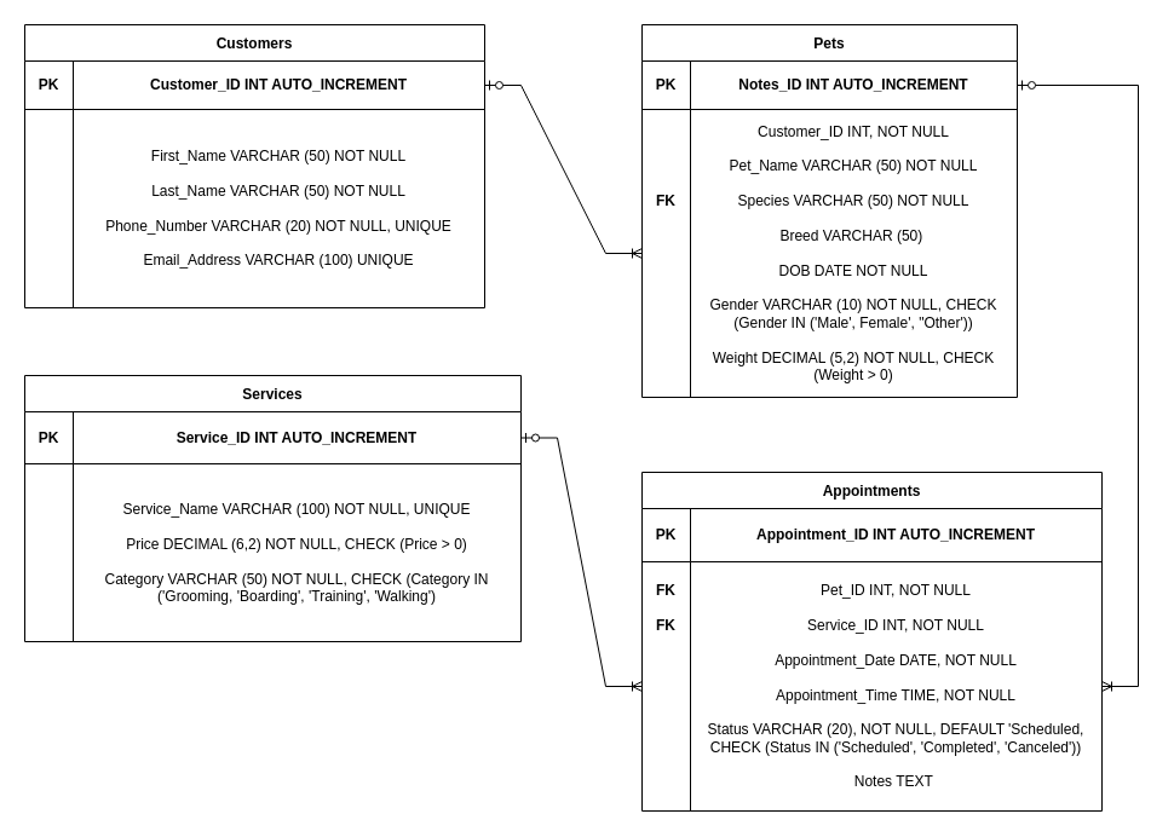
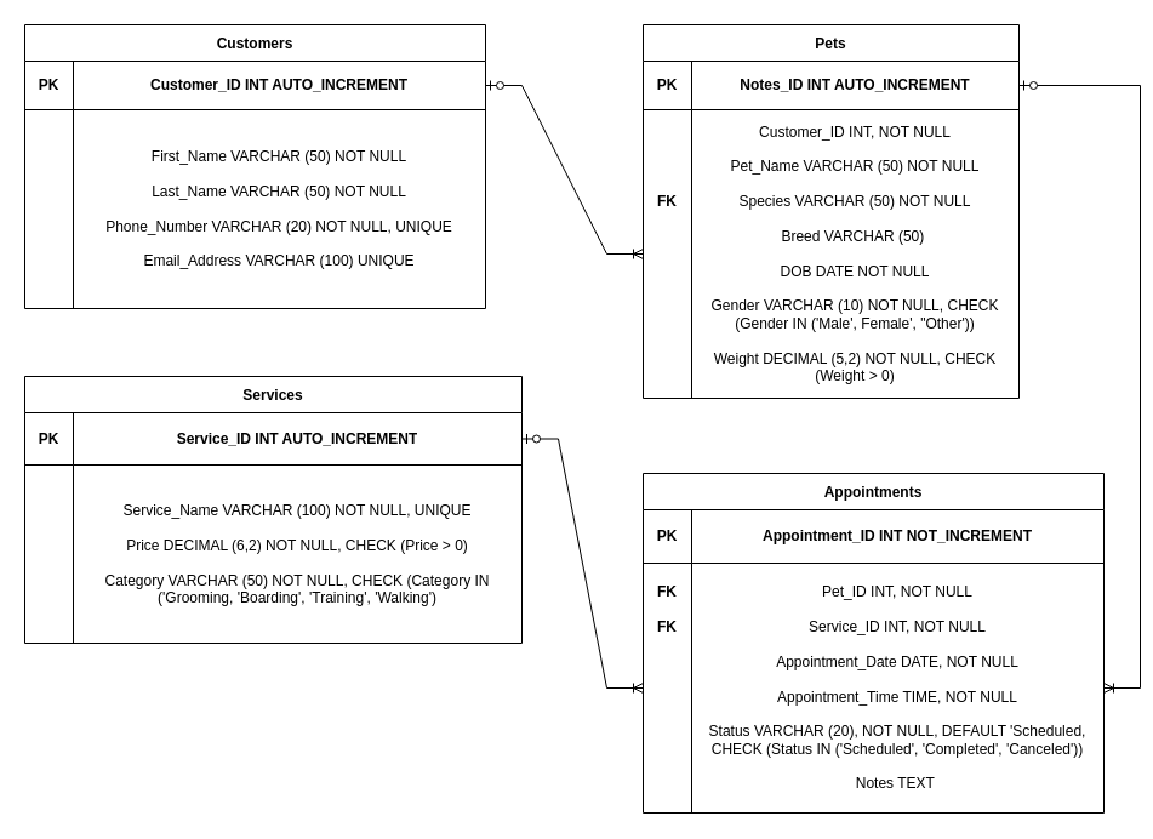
- <mxCell id="26" value="&lt;b&gt;Appointment_ID INT AUTO_INCREMENT&lt;/b&gt;" style="shape=partialRectangle;html=1;whiteSpace=wrap;connectable=0;strokeColor=inherit;overflow=hidden;fillColor=none;top=0;left=0;bottom=0;right=0;pointerEvents=1;" vertex="1" parent="24"><mxGeometry x="40" width="340" height="44" as="geometry"><mxRectangle width="340" height="44" as="alternateBounds" /></mxGeometry></mxCell>
+ <mxCell id="26" value="&lt;b&gt;Appointment_ID INT NOT_INCREMENT&lt;/b&gt;" style="shape=partialRectangle;html=1;whiteSpace=wrap;connectable=0;strokeColor=inherit;overflow=hidden;fillColor=none;top=0;left=0;bottom=0;right=0;pointerEvents=1;" vertex="1" parent="24"><mxGeometry x="40" width="340" height="44" as="geometry"><mxRectangle width="340" height="44" as="alternateBounds" /></mxGeometry></mxCell>
